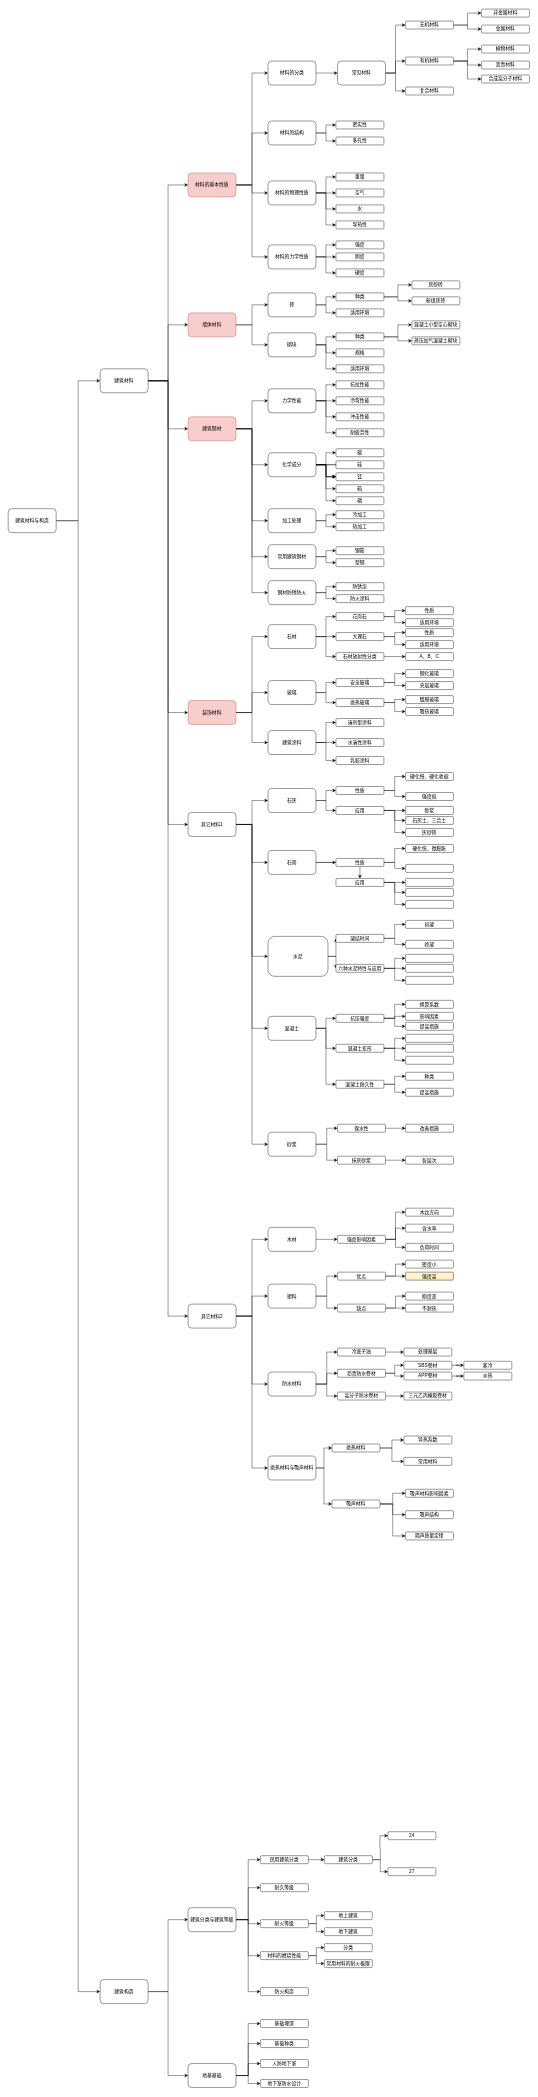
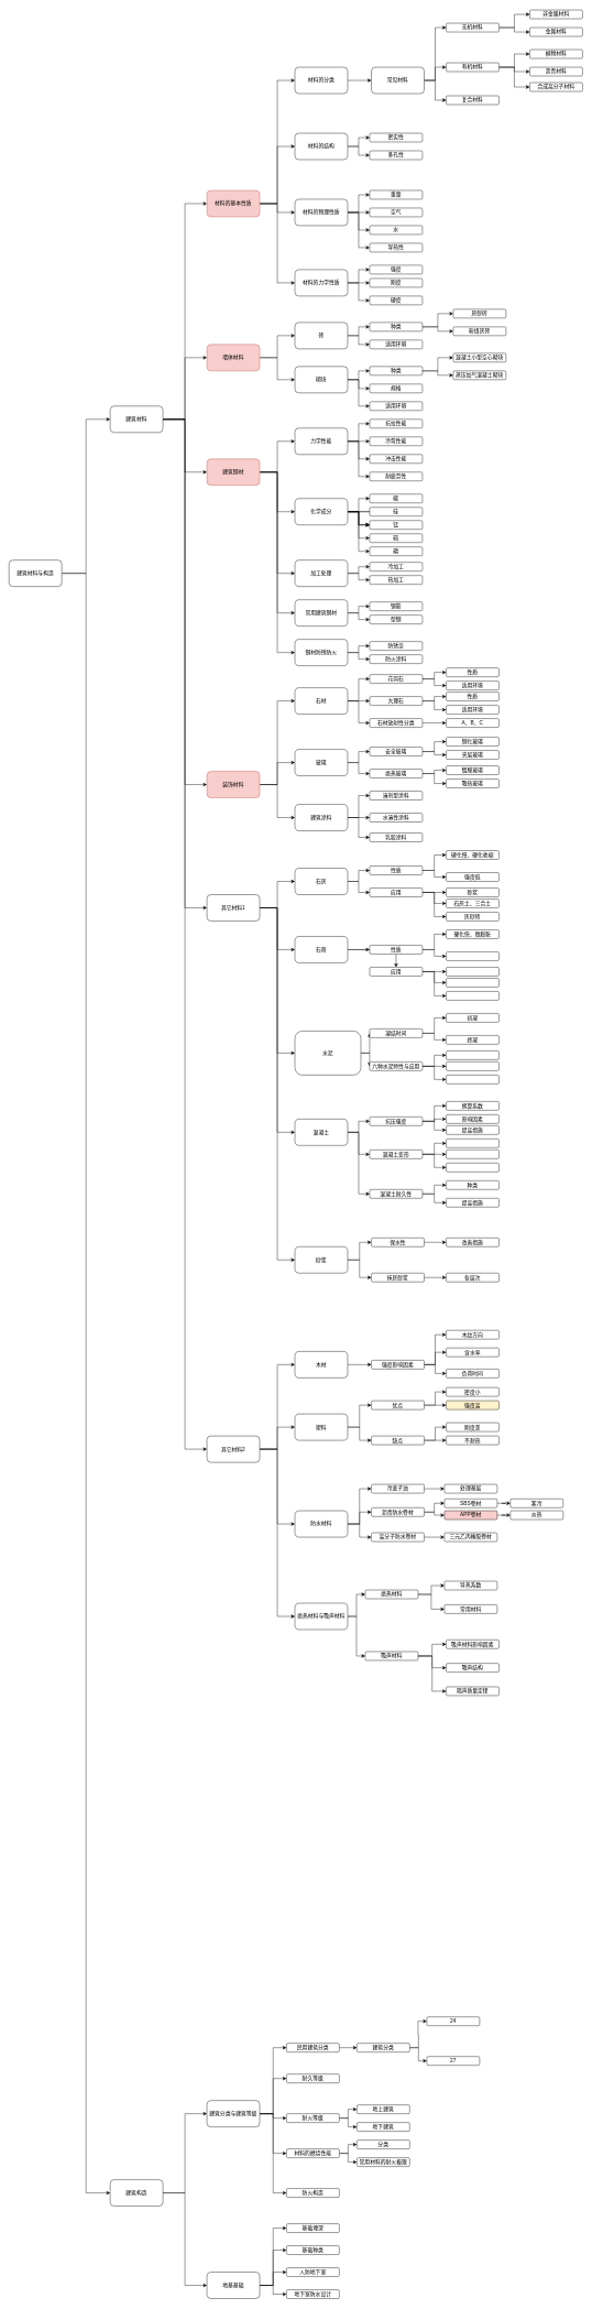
- <mxCell id="296" value="APP卷材" style="rounded=1;whiteSpace=wrap;html=1;" vertex="1" parent="1"><mxGeometry x="1010" y="3430" width="120" height="20" as="geometry" /></mxCell>
+ <mxCell id="296" value="APP卷材" style="rounded=1;whiteSpace=wrap;html=1;fillColor=#f8cecc;" vertex="1" parent="1"><mxGeometry x="1010" y="3430" width="120" height="20" as="geometry" /></mxCell>
